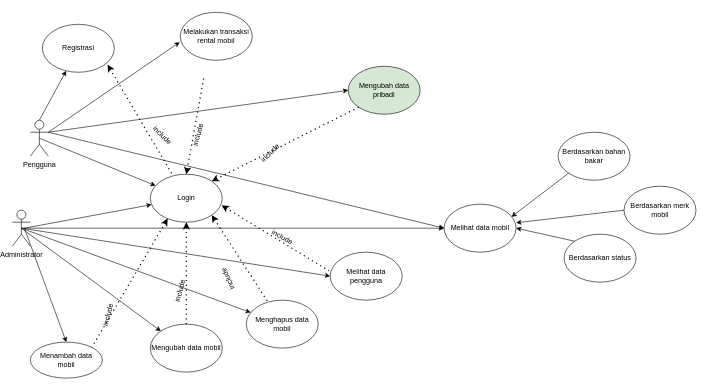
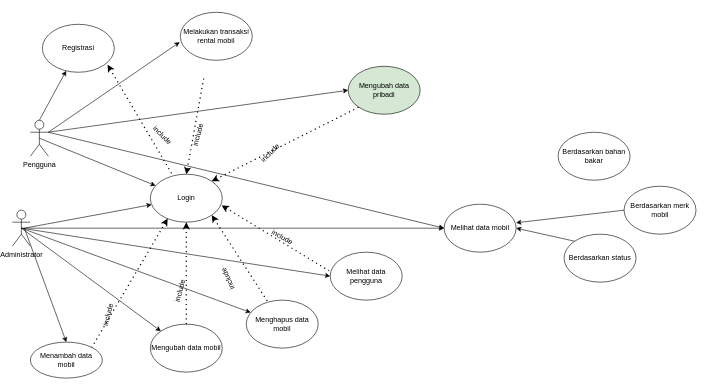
- <mxCell id="25" value="" style="endArrow=classic;html=1;rounded=0;entryX=0.936;entryY=0.263;entryDx=0;entryDy=0;entryPerimeter=0;exitX=0;exitY=1;exitDx=0;exitDy=0;" edge="1" parent="1" source="12" target="10"><mxGeometry width="50" height="50" relative="1" as="geometry"><mxPoint x="90" y="230" as="sourcePoint" /><mxPoint x="750" y="390" as="targetPoint" /></mxGeometry></mxCell>
